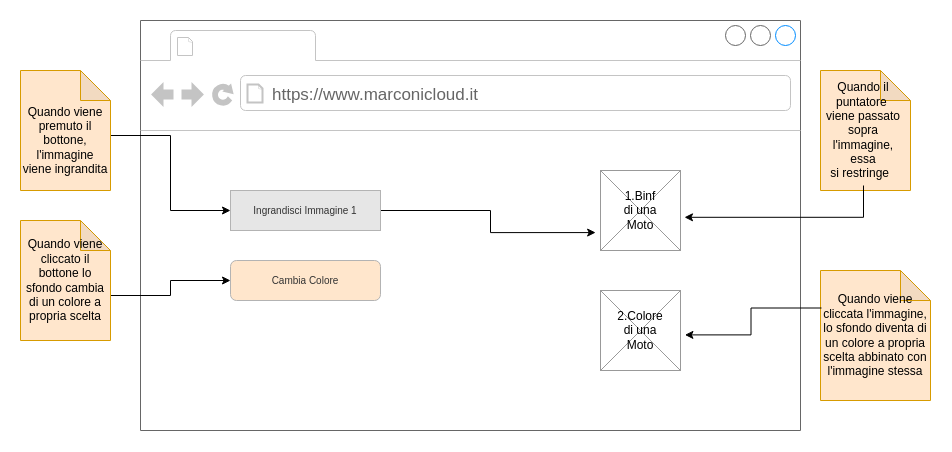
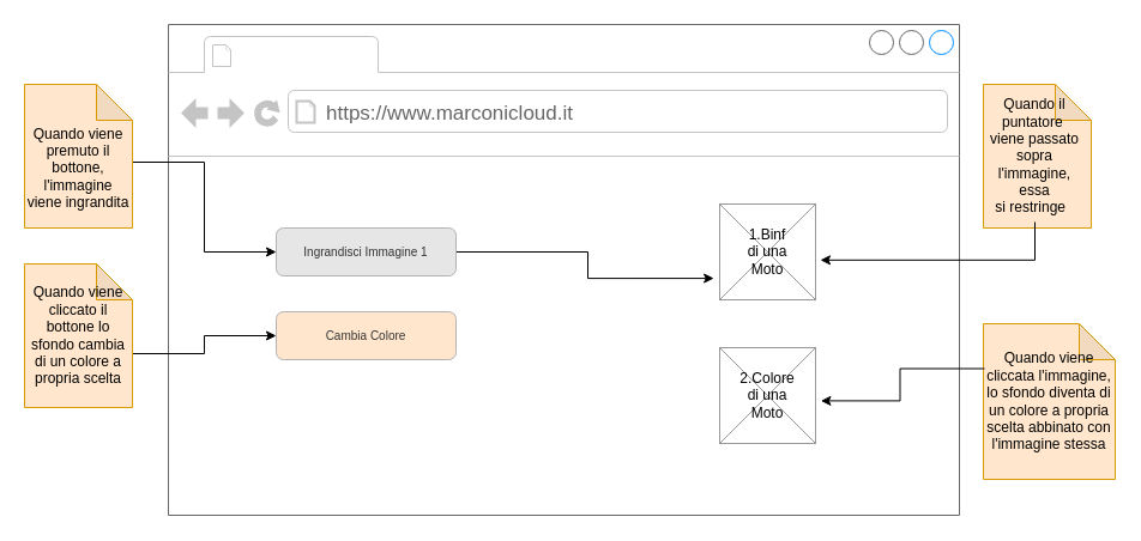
- <mxCell id="5" value="Ingrandisci Immagine 1" style="html=1;shadow=0;dashed=0;whiteSpace=wrap;fontSize=10;fillColor=#E6E6E6;align=center;strokeColor=#B3B3B3;fontColor=#333333;rounded=0;" parent="2" vertex="1"><mxGeometry x="90" y="170" width="150" height="40" as="geometry" /></mxCell>
+ <mxCell id="5" value="Ingrandisci Immagine 1" style="rounded=1;html=1;shadow=0;dashed=0;whiteSpace=wrap;fontSize=10;fillColor=#E6E6E6;align=center;strokeColor=#B3B3B3;fontColor=#333333;" parent="2" vertex="1"><mxGeometry x="90" y="170" width="150" height="40" as="geometry" /></mxCell>
